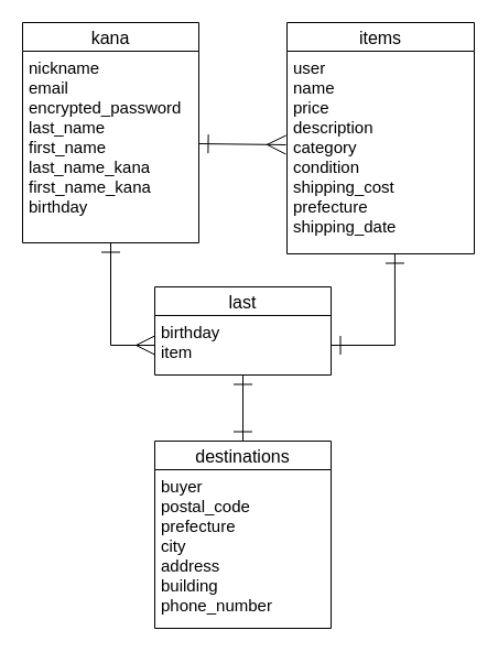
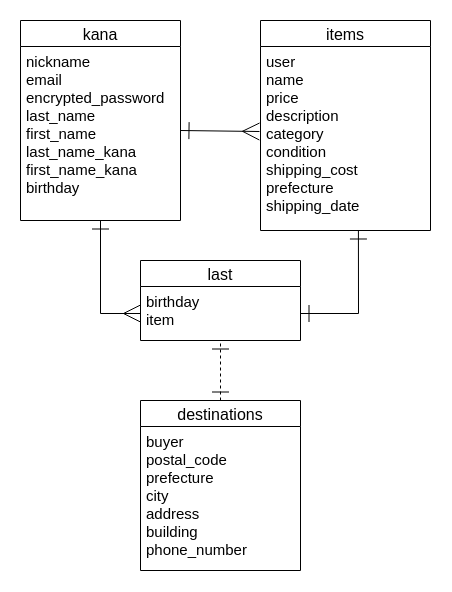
- <mxCell id="8" style="edgeStyle=none;rounded=0;orthogonalLoop=1;jettySize=auto;html=1;exitX=0.5;exitY=0;exitDx=0;exitDy=0;startArrow=ERone;startFill=0;startSize=15;endArrow=ERone;endFill=0;endSize=15;" parent="1" source="9" target="7" edge="1"><mxGeometry relative="1" as="geometry" /></mxCell>
+ <mxCell id="8" style="edgeStyle=none;rounded=0;orthogonalLoop=1;jettySize=auto;html=1;exitX=0.5;exitY=0;exitDx=0;exitDy=0;startArrow=ERone;startFill=0;startSize=15;endArrow=ERone;endFill=0;endSize=15;dashed=1;" parent="1" source="9" target="7" edge="1"><mxGeometry relative="1" as="geometry" /></mxCell>
